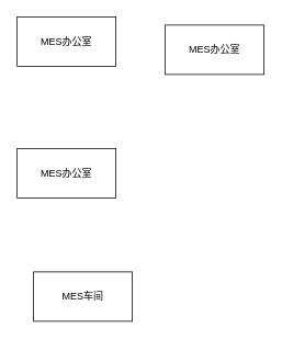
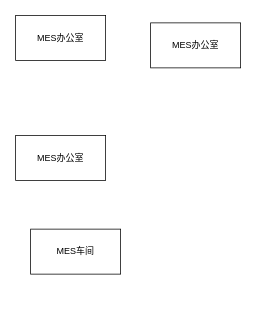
- <mxCell id="4" value="MES车间" style="rounded=0;whiteSpace=wrap;html=1;" vertex="1" parent="1"><mxGeometry x="40" y="330" width="120" height="60" as="geometry" /></mxCell>
+ <mxCell id="4" value="MES车间" style="rounded=0;whiteSpace=wrap;html=1;" vertex="1" parent="1"><mxGeometry x="40" y="305" width="120" height="60" as="geometry" /></mxCell>
